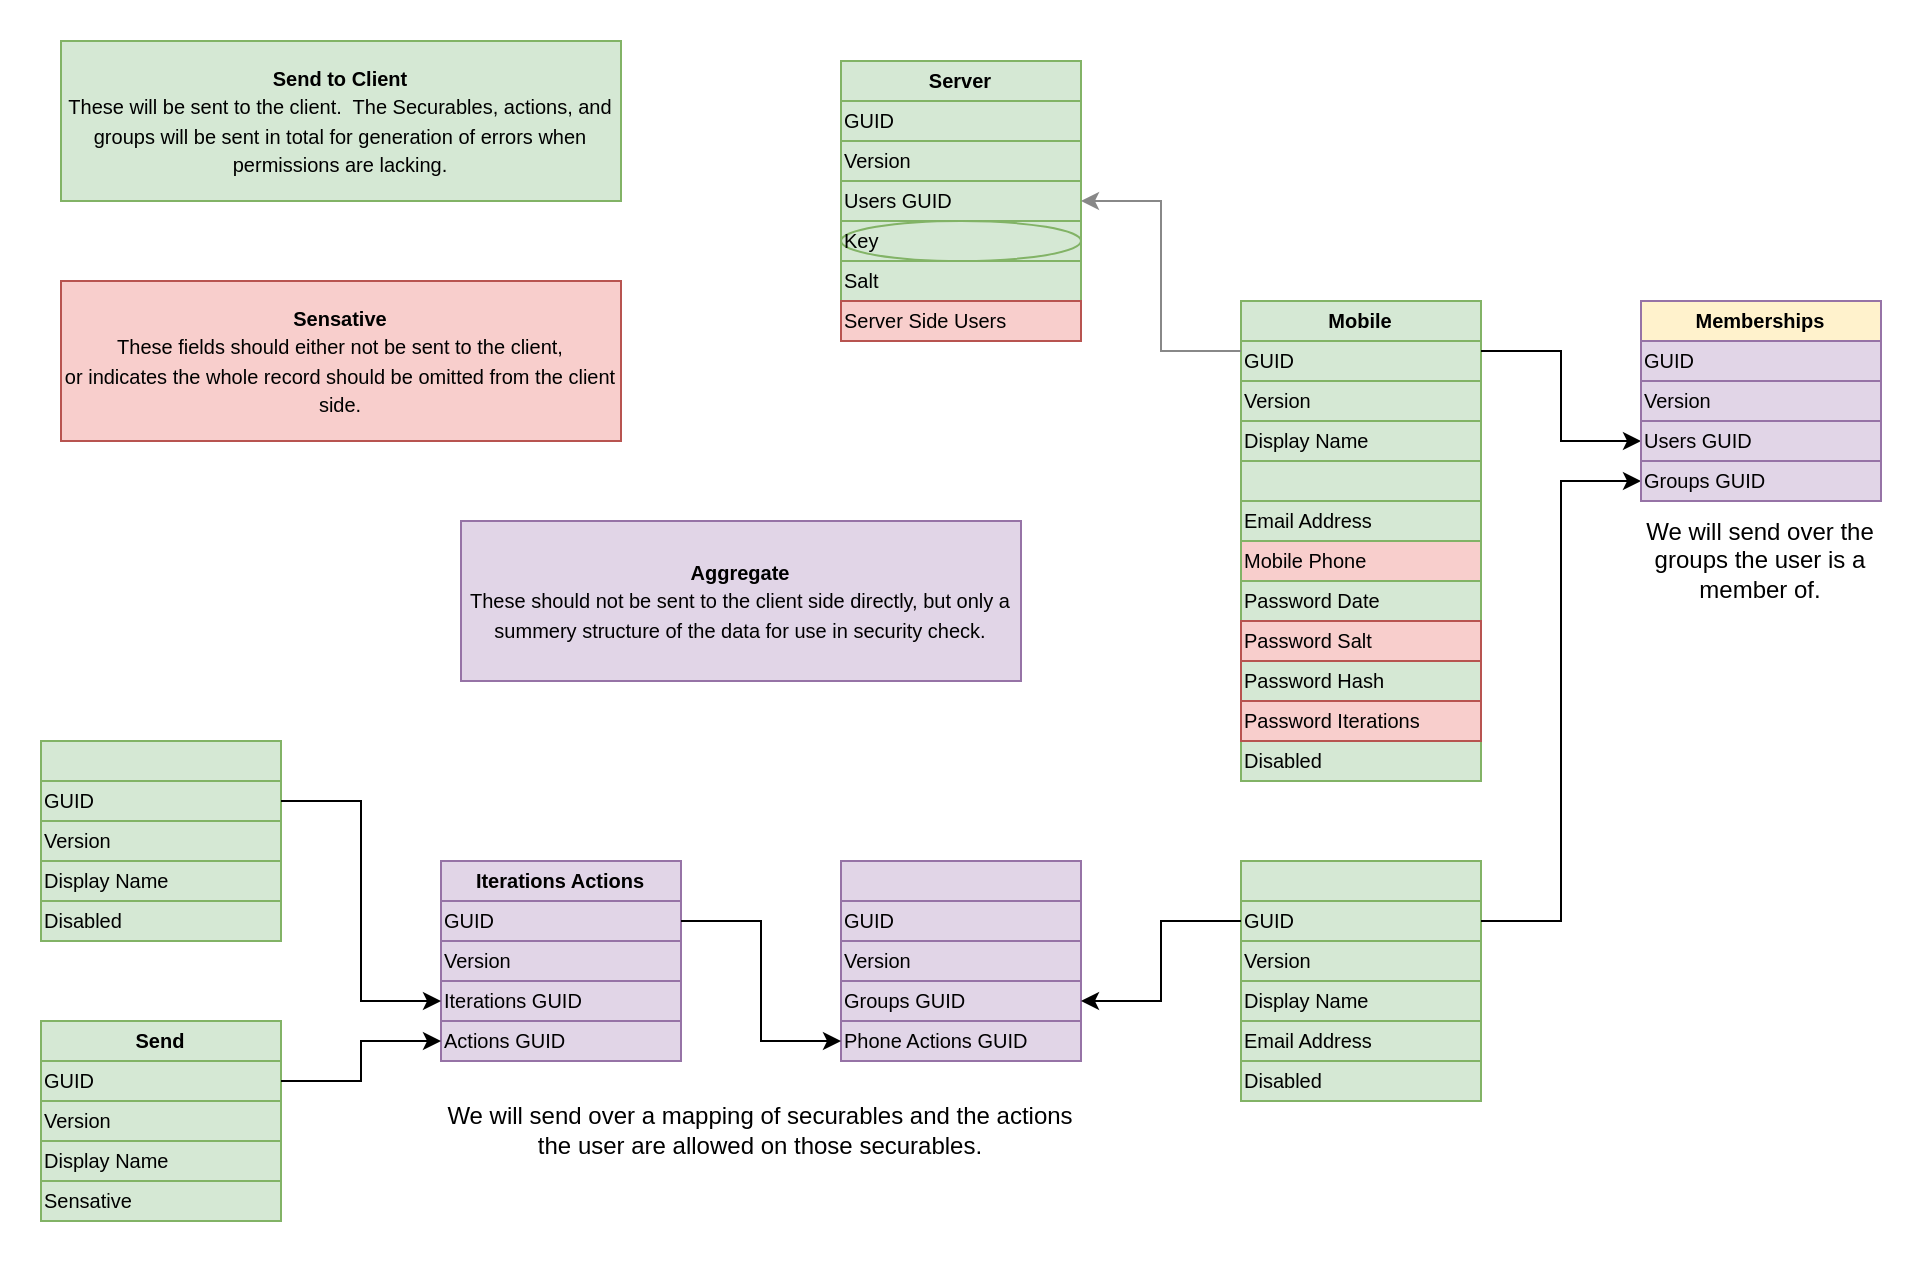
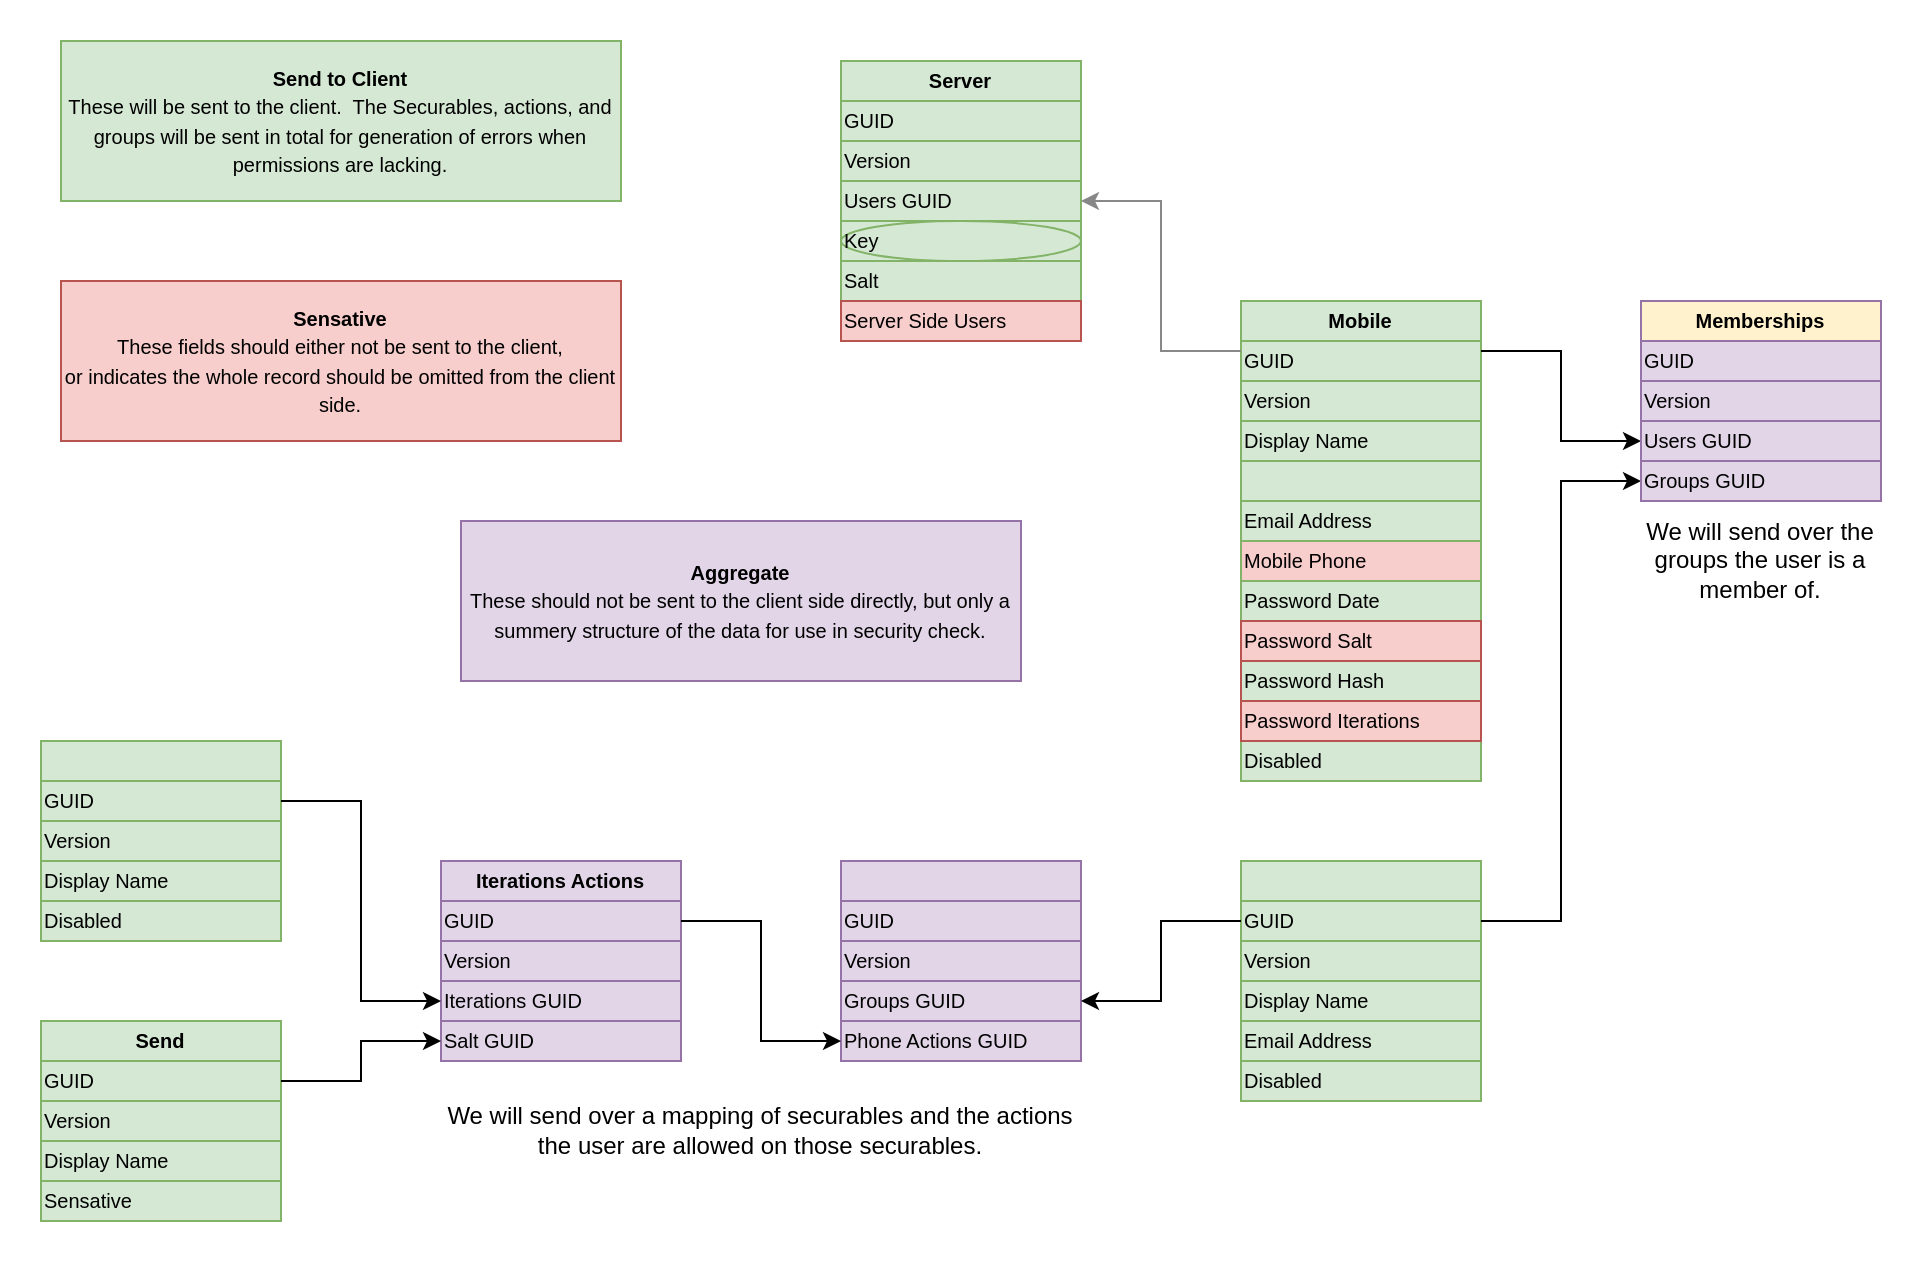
- <mxCell id="7" value="&lt;font style=&quot;font-size: 10px&quot;&gt;Actions GUID&lt;/font&gt;" style="rounded=0;whiteSpace=wrap;html=1;fontStyle=0;align=left;fillColor=#e1d5e7;strokeColor=#9673a6;" parent="2" vertex="1"><mxGeometry y="80" width="120" height="20" as="geometry" /></mxCell>
+ <mxCell id="7" value="&lt;font style=&quot;font-size: 10px&quot;&gt;Salt GUID&lt;/font&gt;" style="rounded=0;whiteSpace=wrap;html=1;fontStyle=0;align=left;fillColor=#e1d5e7;strokeColor=#9673a6;" parent="2" vertex="1"><mxGeometry y="80" width="120" height="20" as="geometry" /></mxCell>
